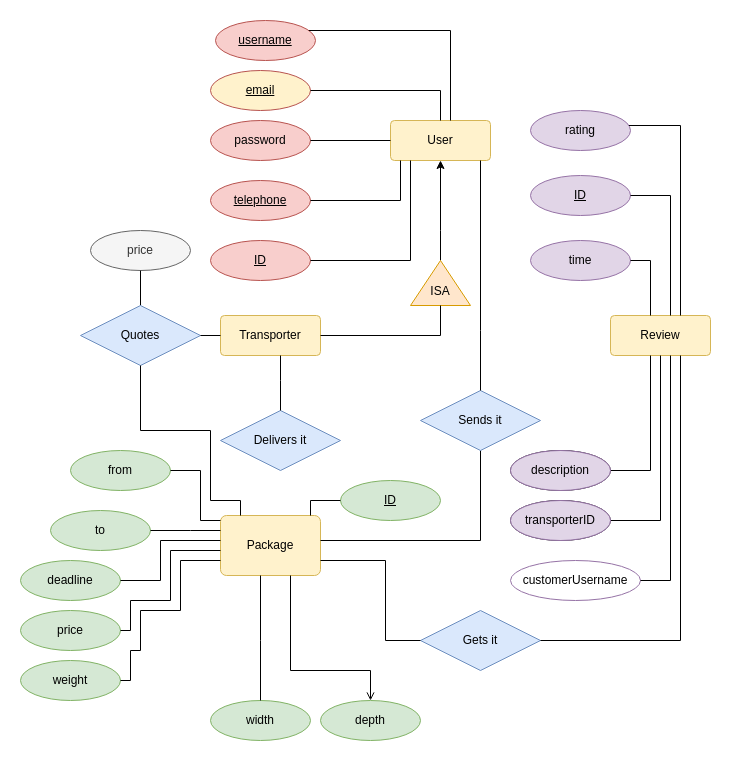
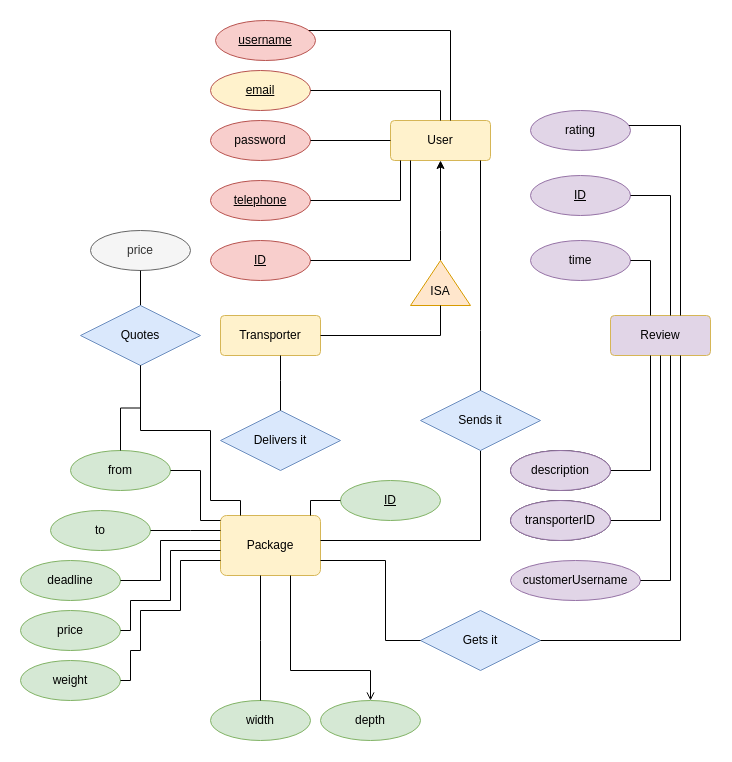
- <mxCell id="56" value="" style="endArrow=none;html=1;rounded=0;edgeStyle=orthogonalEdgeStyle;" edge="1" parent="1" source="55" target="14"><mxGeometry relative="1" as="geometry"><mxPoint x="40" y="390" as="sourcePoint" /><mxPoint x="200" y="390" as="targetPoint" /></mxGeometry></mxCell>
+ <mxCell id="56" value="" style="endArrow=none;html=1;rounded=0;edgeStyle=orthogonalEdgeStyle;" edge="1" parent="1" source="55" target="34"><mxGeometry relative="1" as="geometry"><mxPoint x="40" y="390" as="sourcePoint" /><mxPoint x="200" y="390" as="targetPoint" /></mxGeometry></mxCell>
- <mxCell id="21" value="Review" style="rounded=1;arcSize=10;whiteSpace=wrap;html=1;align=center;fillColor=#fff2cc;strokeColor=#d6b656;" vertex="1" parent="1"><mxGeometry x="610" y="315" width="100" height="40" as="geometry" /></mxCell>
+ <mxCell id="21" value="Review" style="rounded=1;arcSize=10;whiteSpace=wrap;html=1;align=center;fillColor=#e1d5e7;strokeColor=#d6b656;" vertex="1" parent="1"><mxGeometry x="610" y="315" width="100" height="40" as="geometry" /></mxCell>
- <mxCell id="24" value="customerUsername" style="ellipse;whiteSpace=wrap;html=1;align=center;fillColor=#ffffff;strokeColor=#9673a6;" vertex="1" parent="1"><mxGeometry x="510" y="560" width="130" height="40" as="geometry" /></mxCell>
+ <mxCell id="24" value="customerUsername" style="ellipse;whiteSpace=wrap;html=1;align=center;fillColor=#e1d5e7;strokeColor=#9673a6;" vertex="1" parent="1"><mxGeometry x="510" y="560" width="130" height="40" as="geometry" /></mxCell>
